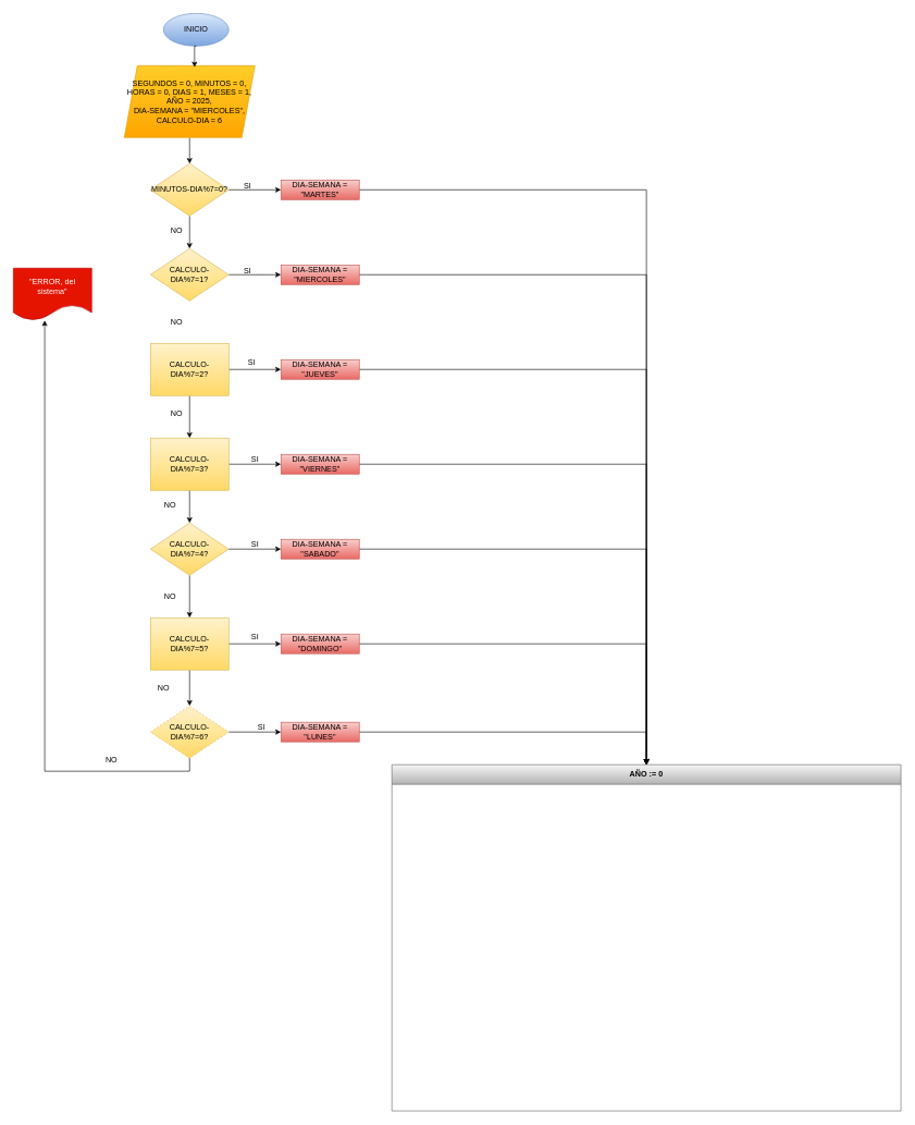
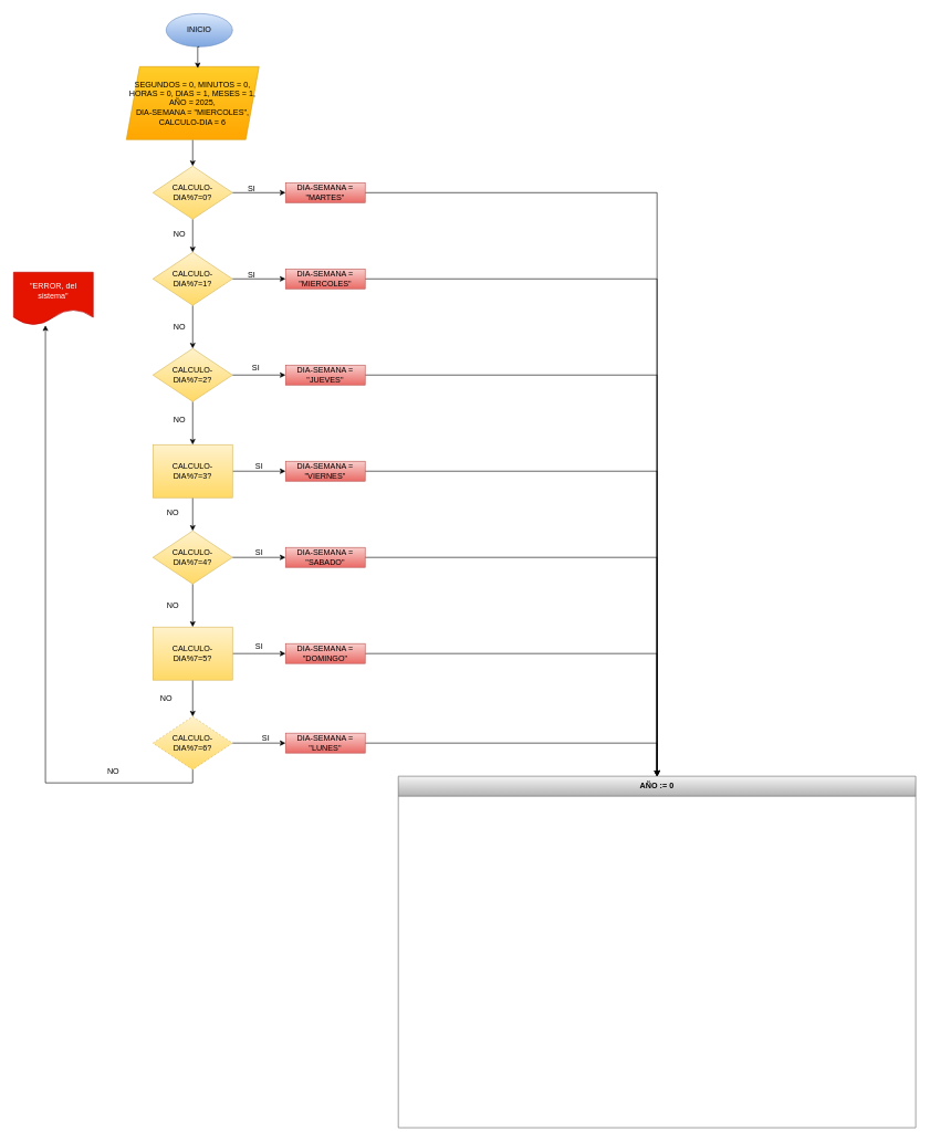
- <mxCell id="7" value="MINUTOS-DIA%7=0?" style="rhombus;whiteSpace=wrap;html=1;fillColor=#fff2cc;gradientColor=#ffd966;strokeColor=#d6b656;" vertex="1" parent="1"><mxGeometry x="230" y="250" width="120" height="80" as="geometry" /></mxCell>
+ <mxCell id="7" value="CALCULO-DIA%7=0?" style="rhombus;whiteSpace=wrap;html=1;fillColor=#fff2cc;gradientColor=#ffd966;strokeColor=#d6b656;" vertex="1" parent="1"><mxGeometry x="230" y="250" width="120" height="80" as="geometry" /></mxCell>
+ <mxCell id="9" style="edgeStyle=orthogonalEdgeStyle;rounded=0;orthogonalLoop=1;jettySize=auto;html=1;exitX=0.5;exitY=1;exitDx=0;exitDy=0;entryX=0.5;entryY=0;entryDx=0;entryDy=0;" edge="1" parent="1" source="10" target="13"><mxGeometry relative="1" as="geometry"><mxPoint x="280" y="490" as="targetPoint" /></mxGeometry></mxCell>
- <mxCell id="13" value="CALCULO-DIA%7=2?" style="whiteSpace=wrap;html=1;fillColor=#fff2cc;gradientColor=#ffd966;strokeColor=#d6b656;rounded=0;" vertex="1" parent="1"><mxGeometry x="230" y="525" width="120" height="80" as="geometry" /></mxCell>
+ <mxCell id="13" value="CALCULO-DIA%7=2?" style="rhombus;whiteSpace=wrap;html=1;fillColor=#fff2cc;gradientColor=#ffd966;strokeColor=#d6b656;" vertex="1" parent="1"><mxGeometry x="230" y="525" width="120" height="80" as="geometry" /></mxCell>
